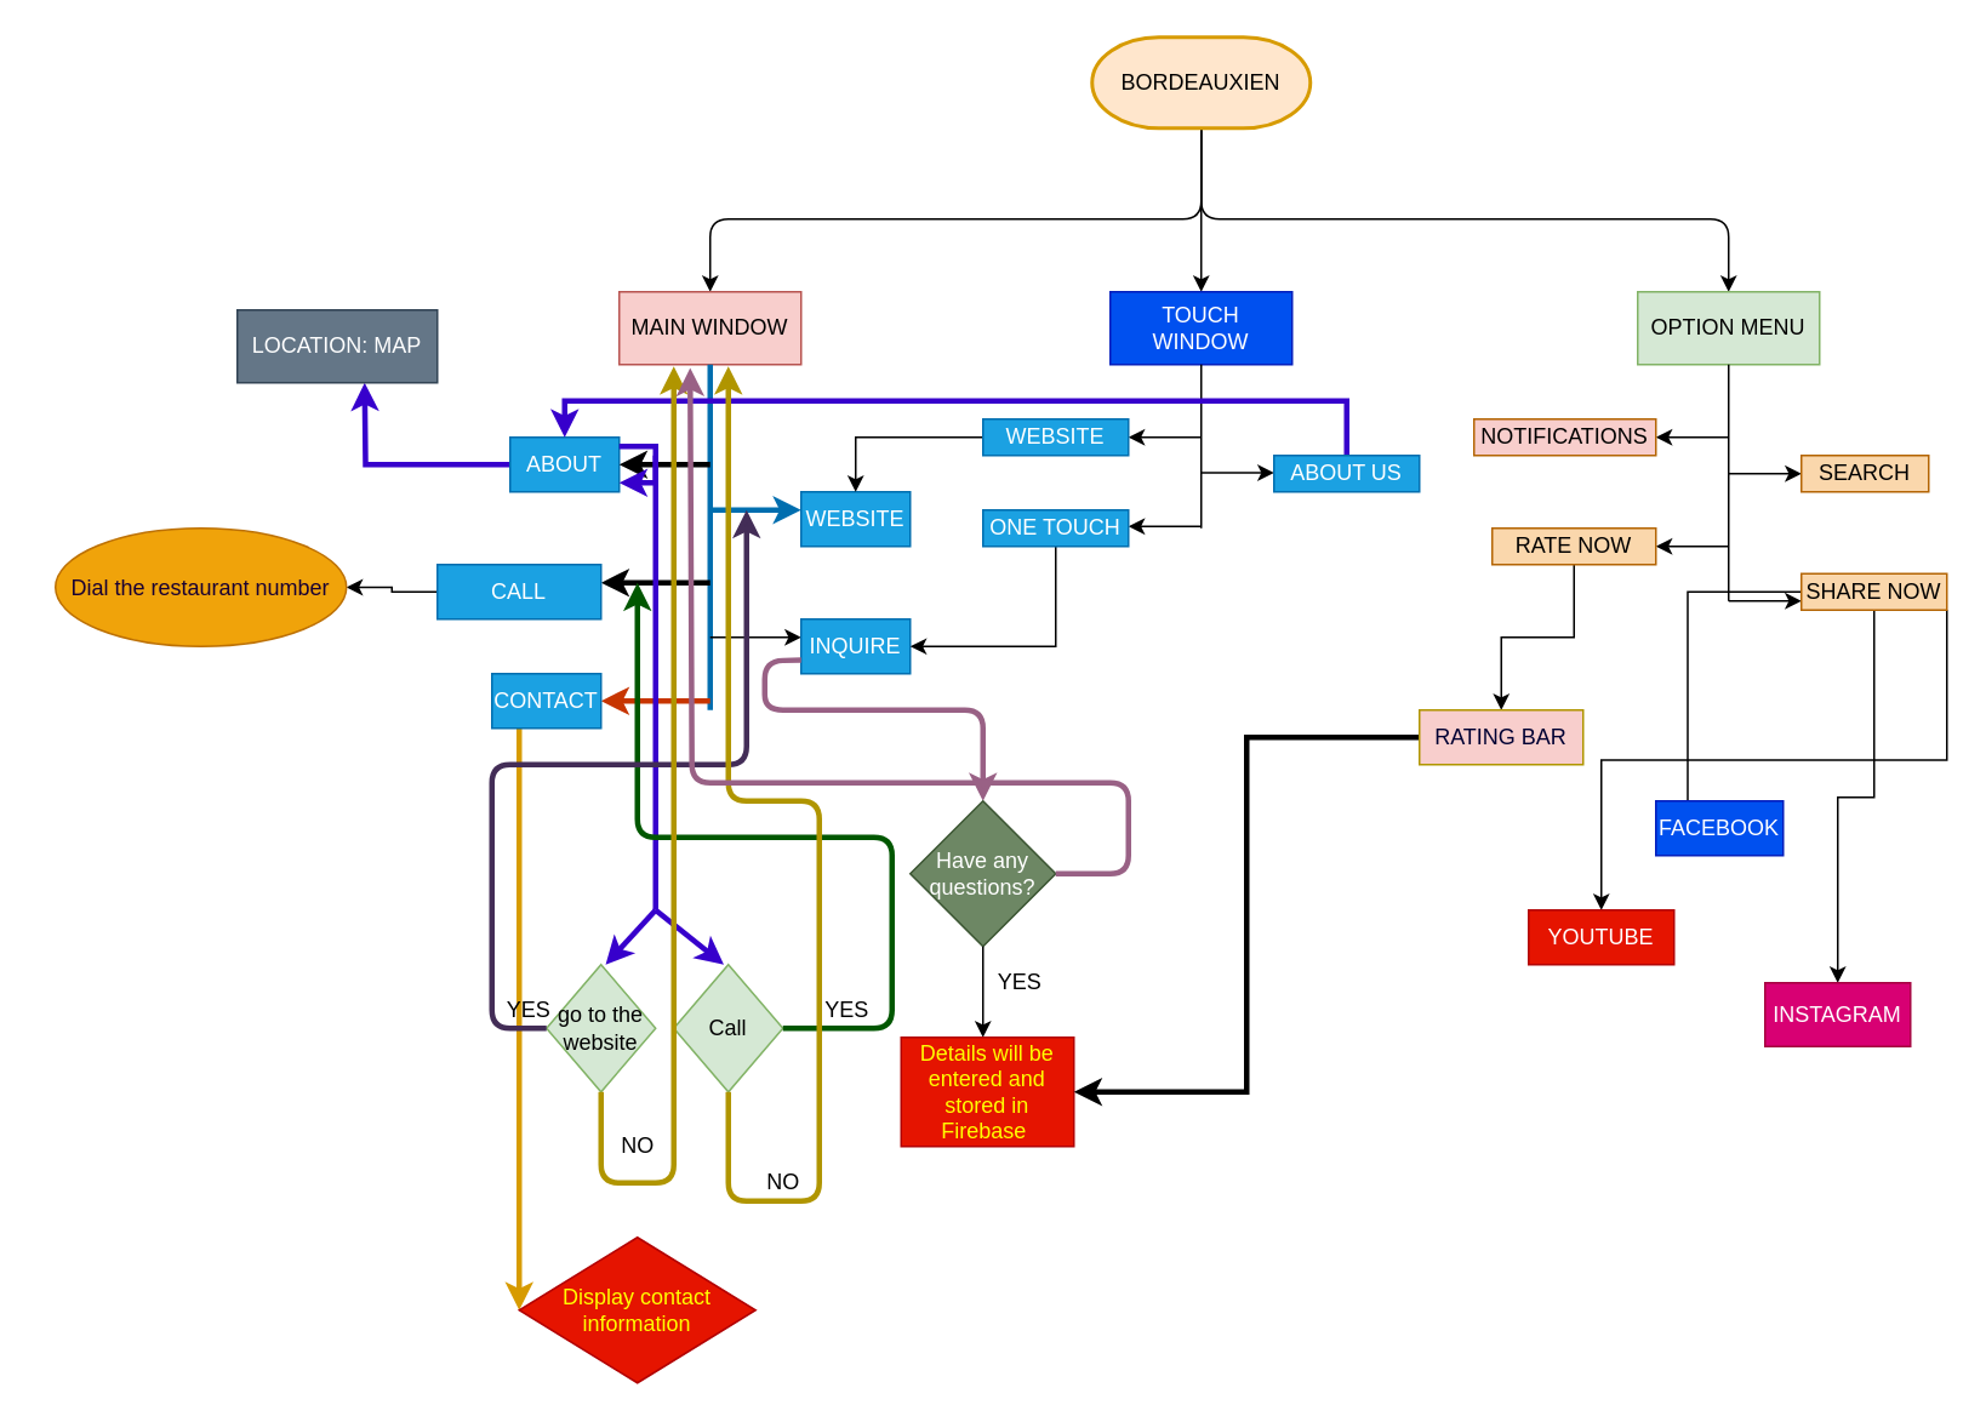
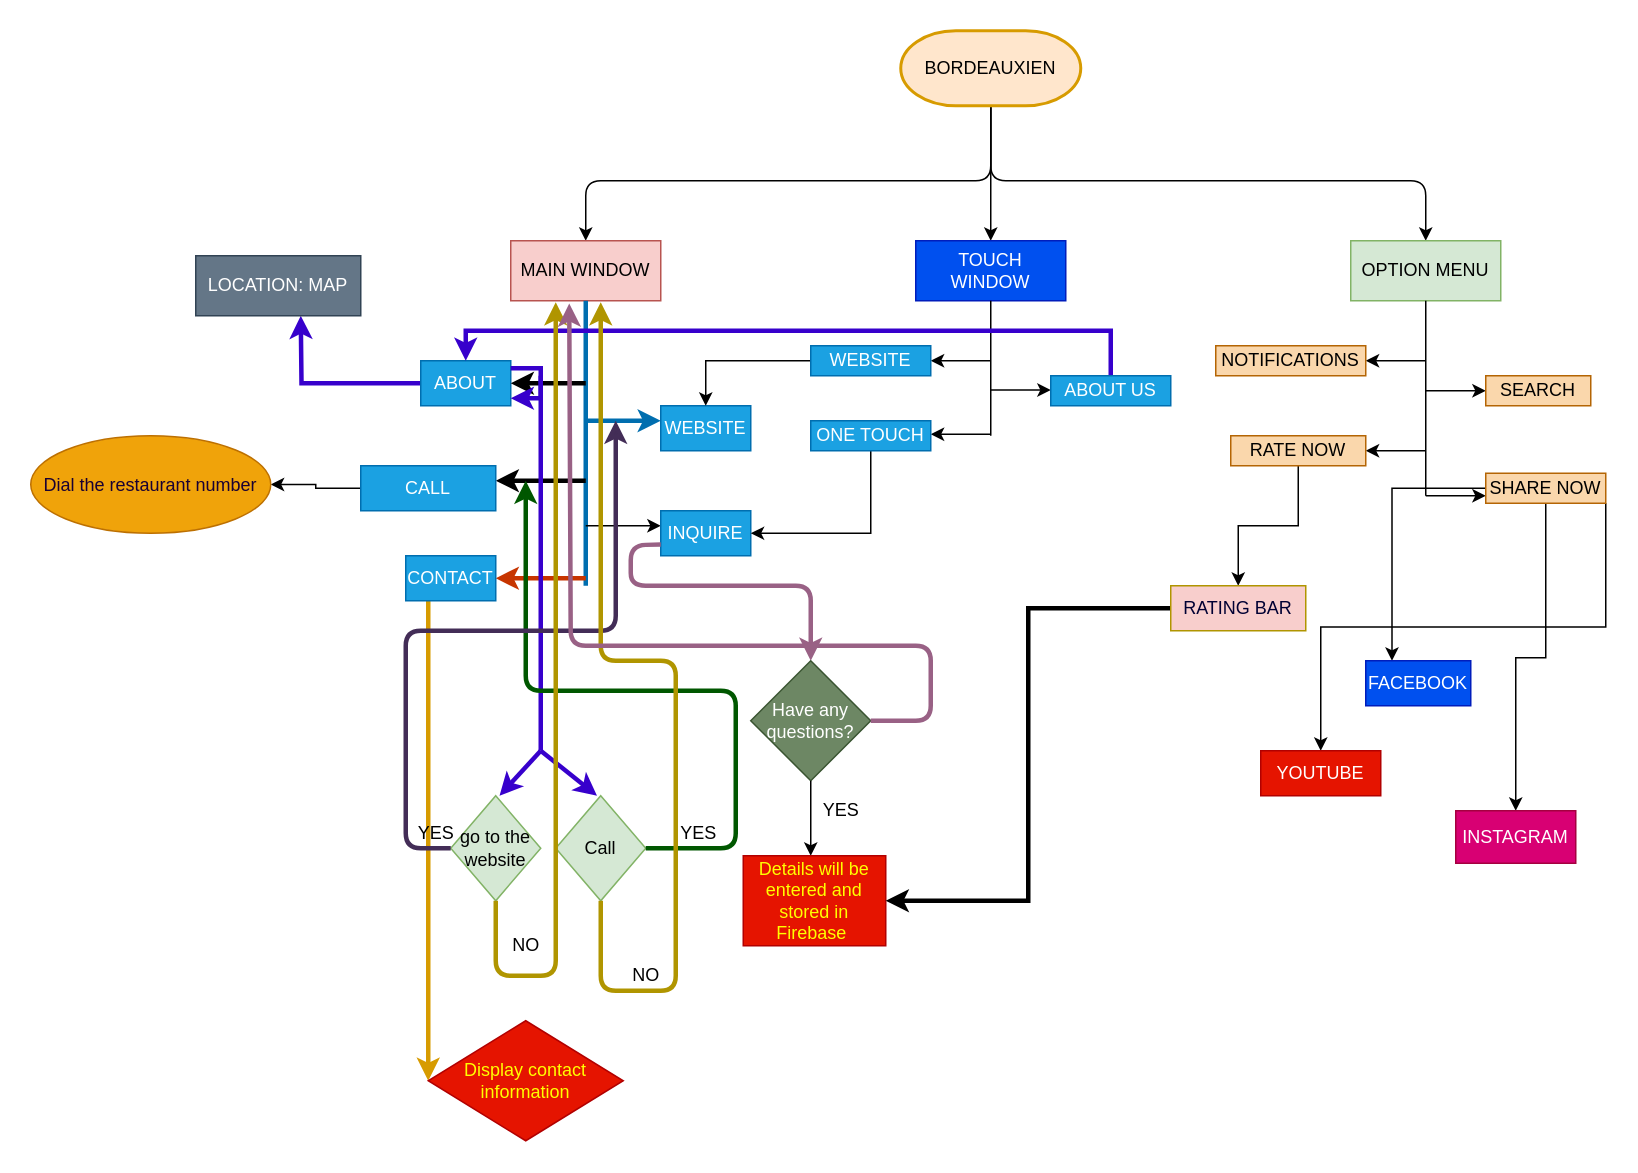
- <mxCell id="35" value="NOTIFICATIONS" style="rounded=0;whiteSpace=wrap;html=1;fillColor=#f8cecc;strokeColor=#b46504;" parent="1" vertex="1"><mxGeometry x="810" y="230" width="100" height="20" as="geometry" /></mxCell>
+ <mxCell id="35" value="NOTIFICATIONS" style="rounded=0;whiteSpace=wrap;html=1;fillColor=#fad7ac;strokeColor=#b46504;" parent="1" vertex="1"><mxGeometry x="810" y="230" width="100" height="20" as="geometry" /></mxCell>
- <mxCell id="72" value="&lt;font color=&quot;#190033&quot;&gt;Dial the restaurant number&lt;/font&gt;" style="ellipse;whiteSpace=wrap;html=1;fillColor=#f0a30a;strokeColor=#BD7000;fontColor=#ffffff;" vertex="1" parent="1"><mxGeometry x="30" y="290" width="160" height="65" as="geometry" /></mxCell>
+ <mxCell id="72" value="&lt;font color=&quot;#190033&quot;&gt;Dial the restaurant number&lt;/font&gt;" style="ellipse;whiteSpace=wrap;html=1;fillColor=#f0a30a;strokeColor=#BD7000;fontColor=#ffffff;" vertex="1" parent="1"><mxGeometry x="20" y="290" width="160" height="65" as="geometry" /></mxCell>
- <mxCell id="43" style="edgeStyle=orthogonalEdgeStyle;rounded=0;orthogonalLoop=1;jettySize=auto;html=1;entryX=0.25;entryY=0;entryDx=0;entryDy=0;endArrow=none;" edge="1" parent="1" source="45" target="68"><mxGeometry relative="1" as="geometry" /></mxCell>
+ <mxCell id="43" style="edgeStyle=orthogonalEdgeStyle;rounded=0;orthogonalLoop=1;jettySize=auto;html=1;entryX=0.25;entryY=0;entryDx=0;entryDy=0;" edge="1" parent="1" source="45" target="68"><mxGeometry relative="1" as="geometry" /></mxCell>
